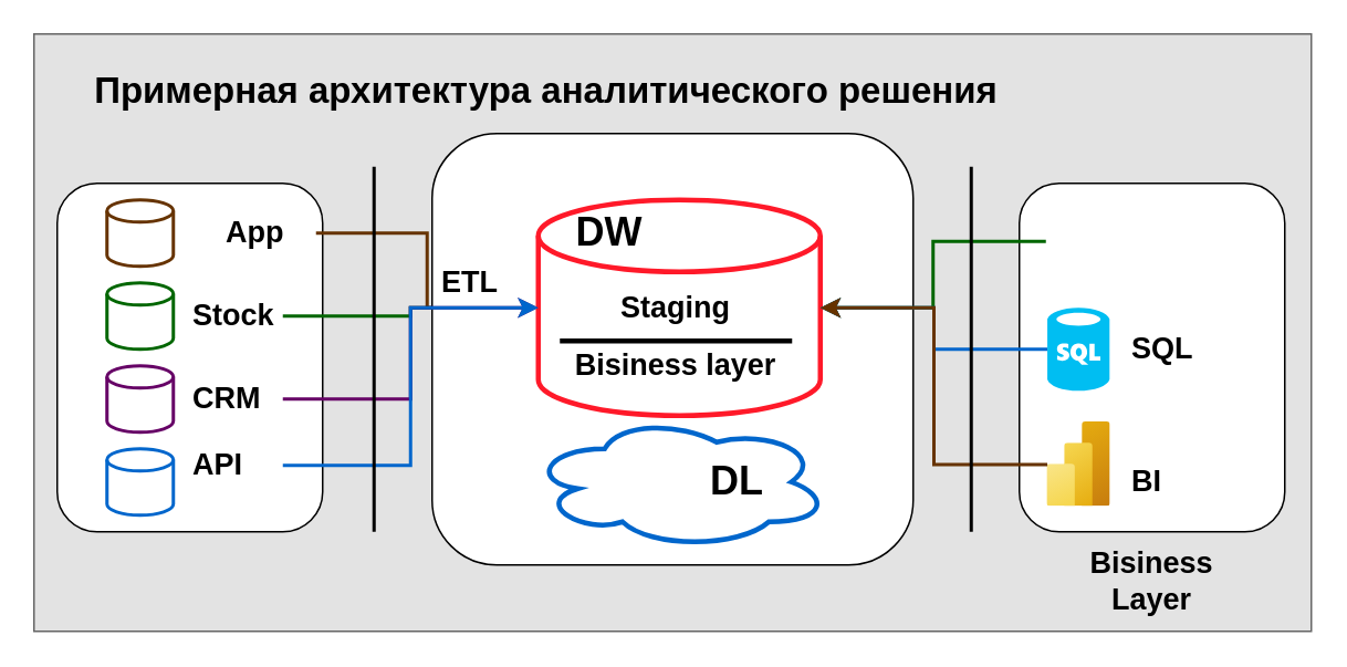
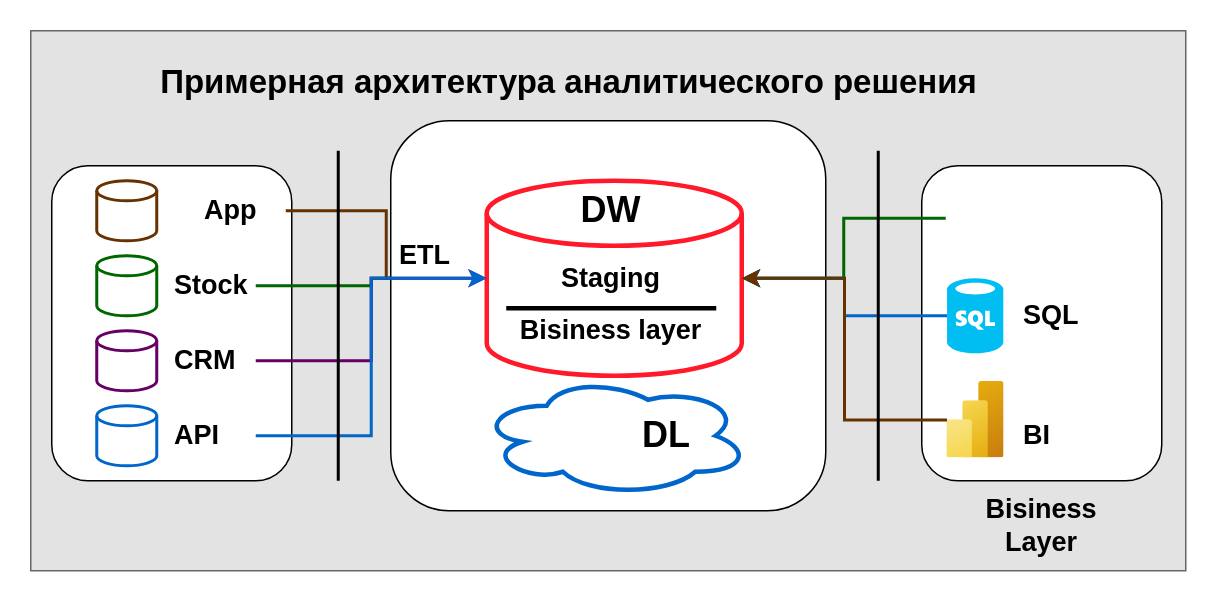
- <mxCell id="7" value="&lt;font style=&quot;font-size: 22px;&quot;&gt;Примерная архитектура аналитического решения&lt;/font&gt;" style="text;html=1;align=center;verticalAlign=middle;whiteSpace=wrap;rounded=0;fontSize=22;fontStyle=1" parent="1" vertex="1"><mxGeometry x="54" y="40" width="550" height="30" as="geometry" /></mxCell>
+ <mxCell id="7" value="&lt;font style=&quot;font-size: 22px;&quot;&gt;Примерная архитектура аналитического решения&lt;/font&gt;" style="text;html=1;align=center;verticalAlign=middle;whiteSpace=wrap;rounded=0;fontSize=22;fontStyle=1" parent="1" vertex="1"><mxGeometry x="104" y="40" width="550" height="30" as="geometry" /></mxCell>
- <mxCell id="20" value="DW" style="text;html=1;align=center;verticalAlign=middle;whiteSpace=wrap;rounded=0;fontSize=24;fontStyle=1" parent="1" vertex="1"><mxGeometry x="327" y="125" width="80" height="30" as="geometry" /></mxCell>
+ <mxCell id="20" value="DW" style="text;html=1;align=center;verticalAlign=middle;whiteSpace=wrap;rounded=0;fontSize=24;fontStyle=1" parent="1" vertex="1"><mxGeometry x="367" y="125" width="80" height="30" as="geometry" /></mxCell>
- <mxCell id="14" value="API" style="text;html=1;align=left;verticalAlign=middle;whiteSpace=wrap;rounded=0;fontSize=18;fontStyle=1" parent="1" vertex="1"><mxGeometry x="114" y="265" width="56" height="30" as="geometry" /></mxCell>
+ <mxCell id="14" value="API" style="text;html=1;align=left;verticalAlign=middle;whiteSpace=wrap;rounded=0;fontSize=18;fontStyle=1" parent="1" vertex="1"><mxGeometry x="114" y="275" width="56" height="30" as="geometry" /></mxCell>
